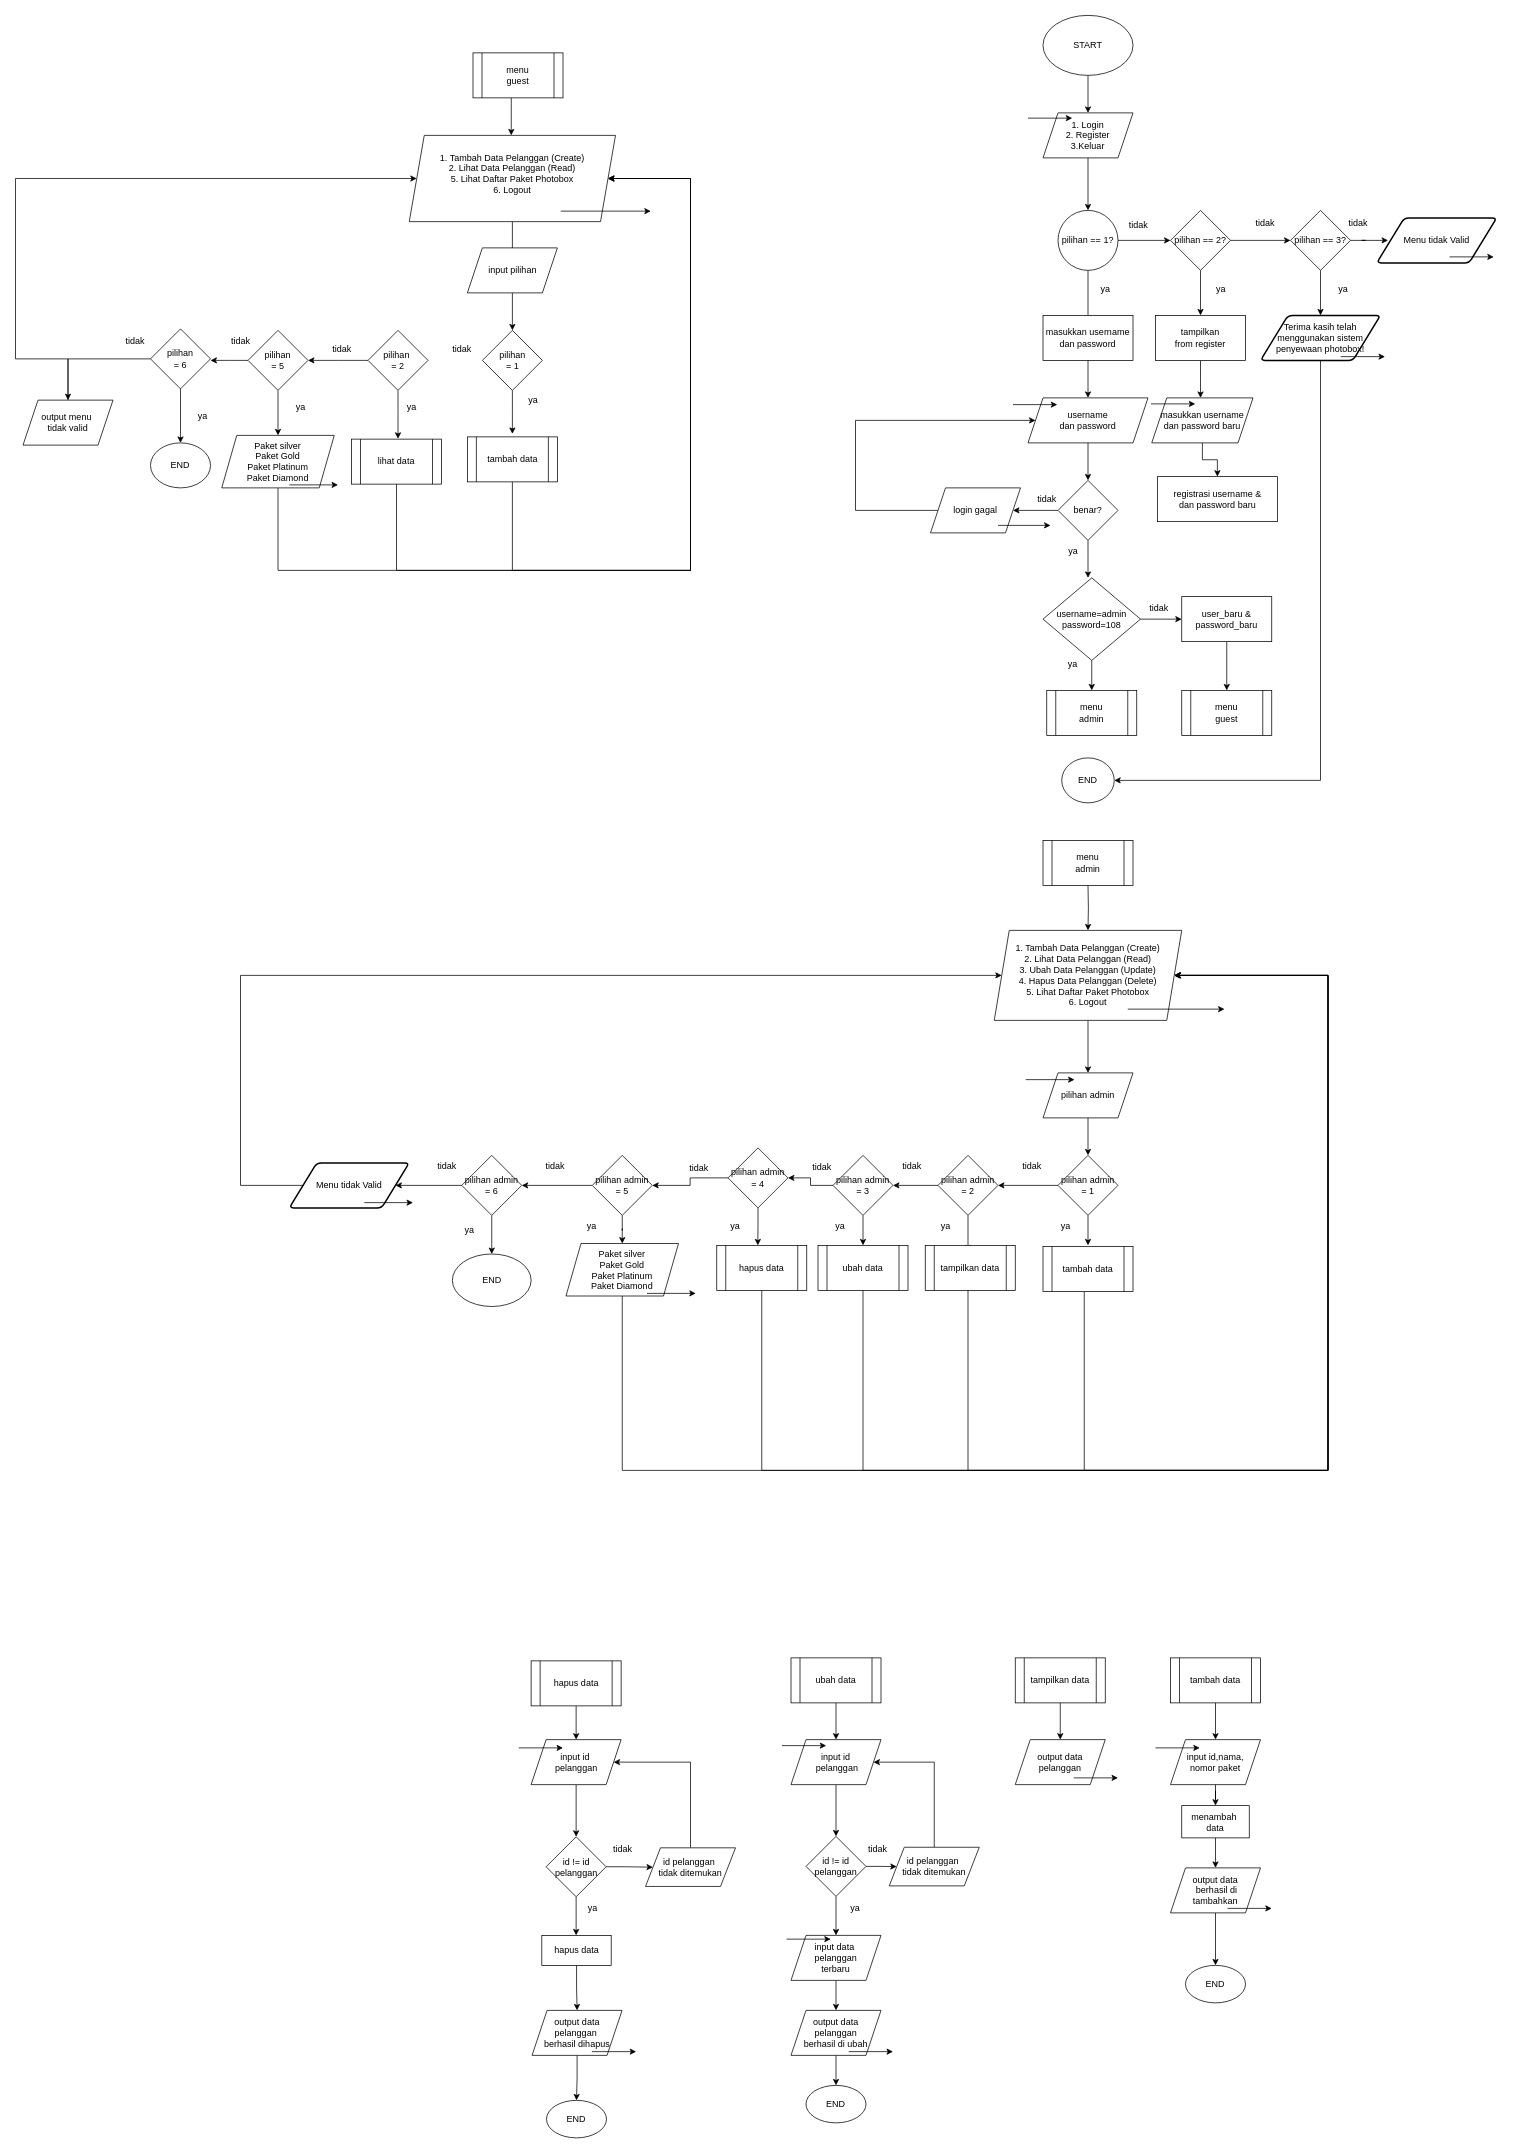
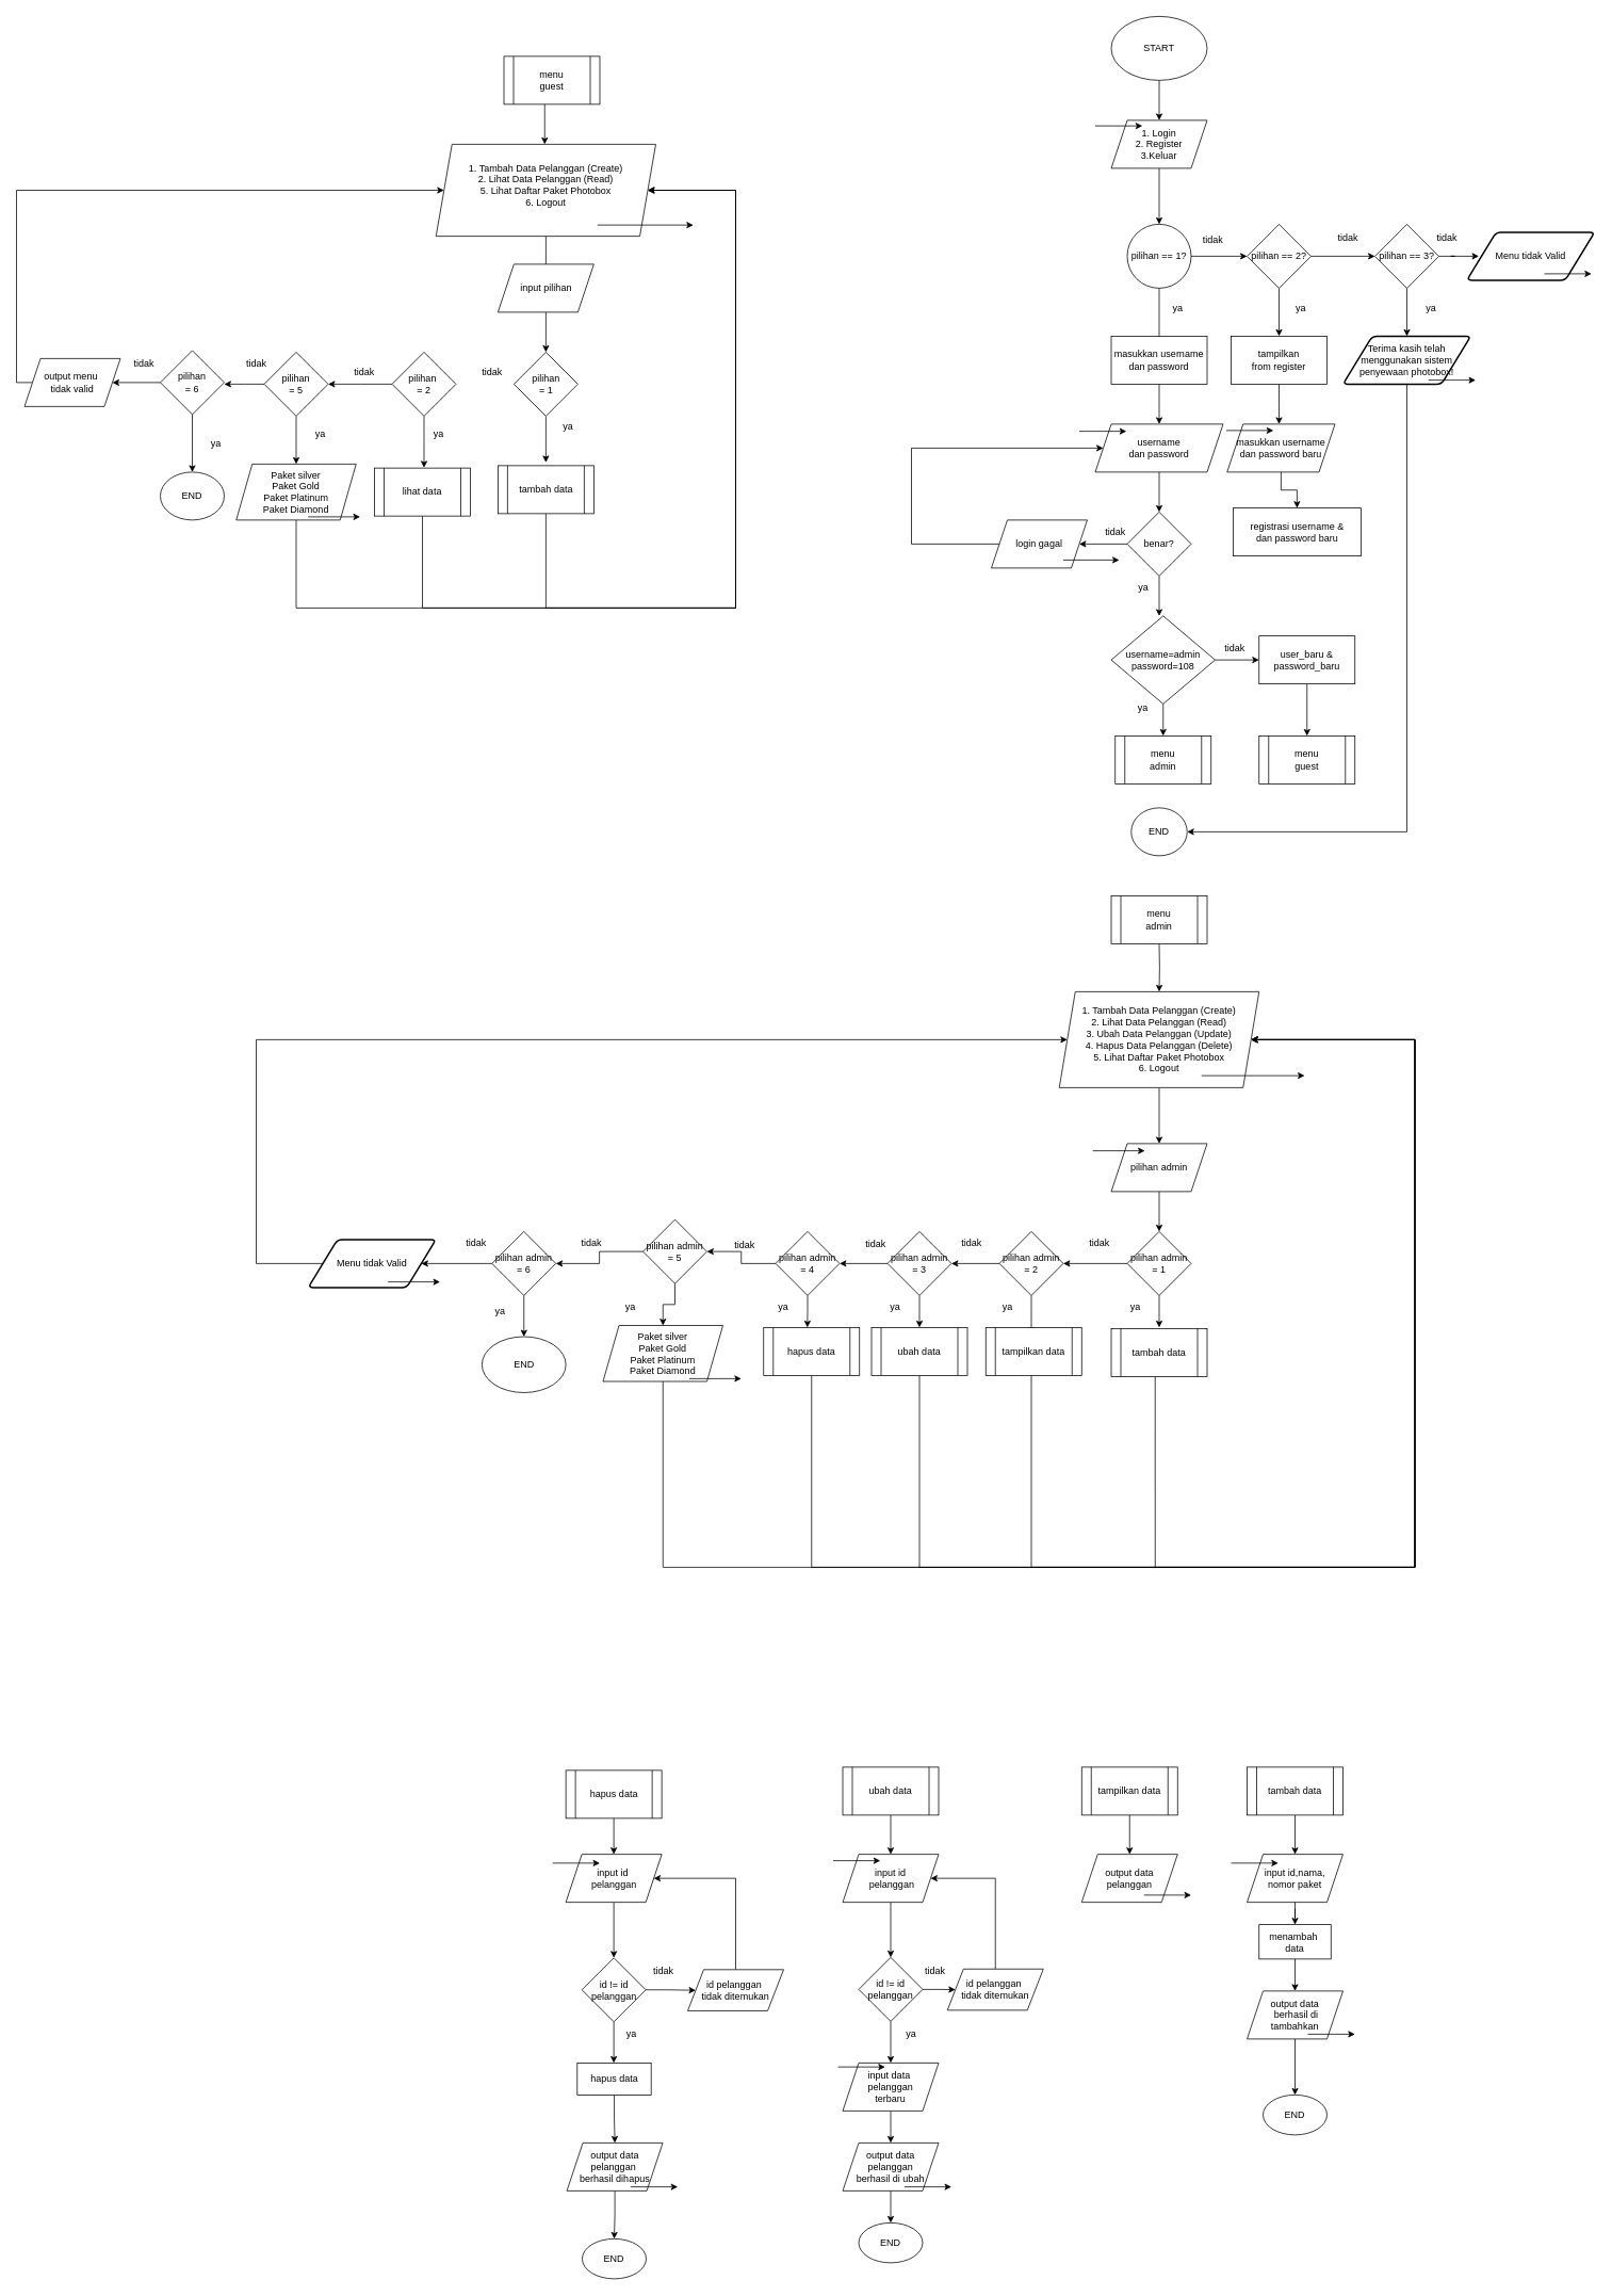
- <mxCell id="182" value="output menu&amp;nbsp;&lt;div&gt;tidak valid&lt;/div&gt;" style="shape=parallelogram;perimeter=parallelogramPerimeter;whiteSpace=wrap;html=1;fixedSize=1;" vertex="1" parent="1"><mxGeometry x="30" y="533" width="120" height="60" as="geometry" /></mxCell>
+ <mxCell id="182" value="output menu&amp;nbsp;&lt;div&gt;tidak valid&lt;/div&gt;" style="shape=parallelogram;perimeter=parallelogramPerimeter;whiteSpace=wrap;html=1;fixedSize=1;" vertex="1" parent="1"><mxGeometry x="30" y="448" width="120" height="60" as="geometry" /></mxCell>
- <mxCell id="43" value="pilihan admin&lt;div&gt;= 4&lt;/div&gt;" style="rhombus;whiteSpace=wrap;html=1;" parent="1" vertex="1"><mxGeometry x="970" y="1530" width="80" height="80" as="geometry" /></mxCell>
+ <mxCell id="43" value="pilihan admin&lt;div&gt;= 4&lt;/div&gt;" style="rhombus;whiteSpace=wrap;html=1;" parent="1" vertex="1"><mxGeometry x="970" y="1540" width="80" height="80" as="geometry" /></mxCell>
- <mxCell id="46" value="pilihan admin&lt;div&gt;= 5&lt;/div&gt;" style="rhombus;whiteSpace=wrap;html=1;" parent="1" vertex="1"><mxGeometry x="789" y="1540" width="80" height="80" as="geometry" /></mxCell>
+ <mxCell id="46" value="pilihan admin&lt;div&gt;= 5&lt;/div&gt;" style="rhombus;whiteSpace=wrap;html=1;" parent="1" vertex="1"><mxGeometry x="804" y="1525" width="80" height="80" as="geometry" /></mxCell>
